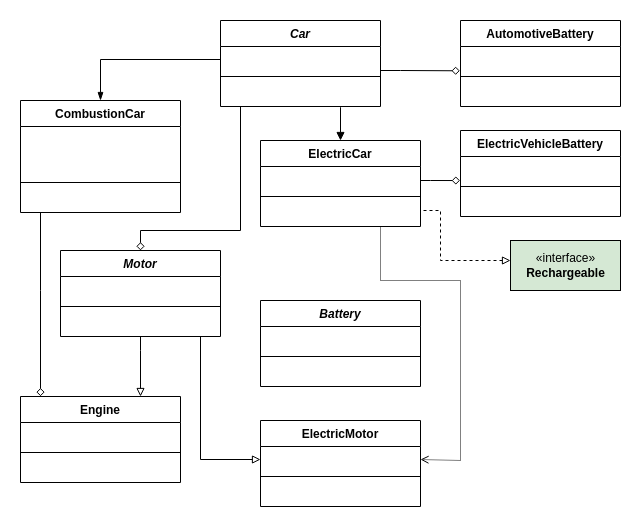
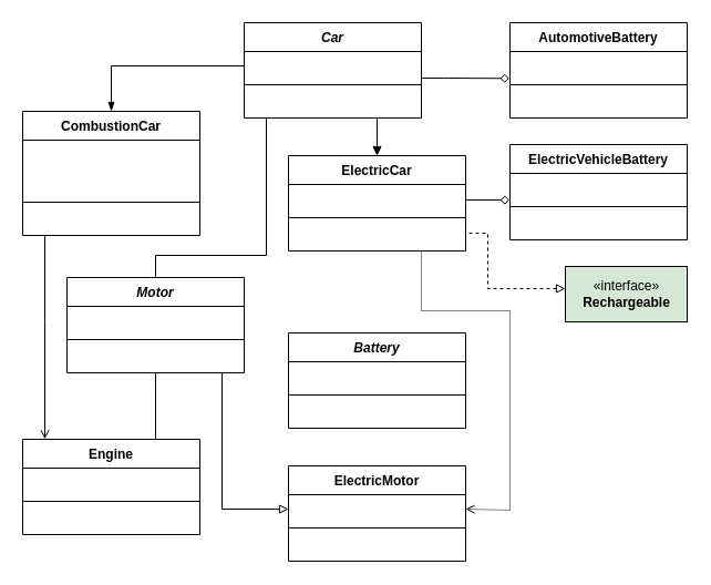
- <mxCell id="2" style="edgeStyle=orthogonalEdgeStyle;rounded=0;orthogonalLoop=1;jettySize=auto;html=1;entryX=0.5;entryY=0;entryDx=0;entryDy=0;endArrow=diamond;endFill=0;" edge="1" parent="1" source="4" target="14"><mxGeometry relative="1" as="geometry"><Array as="points"><mxPoint x="240" y="230" /><mxPoint x="140" y="230" /></Array></mxGeometry></mxCell>
+ <mxCell id="2" style="edgeStyle=orthogonalEdgeStyle;rounded=0;orthogonalLoop=1;jettySize=auto;html=1;entryX=0.5;entryY=0;entryDx=0;entryDy=0;endArrow=none;endFill=0;" edge="1" parent="1" source="4" target="14"><mxGeometry relative="1" as="geometry"><Array as="points"><mxPoint x="240" y="230" /><mxPoint x="140" y="230" /></Array></mxGeometry></mxCell>
- <mxCell id="13" style="edgeStyle=orthogonalEdgeStyle;rounded=0;orthogonalLoop=1;jettySize=auto;html=1;endArrow=block;endFill=0;" edge="1" parent="1" source="14" target="18"><mxGeometry relative="1" as="geometry"><mxPoint x="90" y="360" as="targetPoint" /><Array as="points"><mxPoint x="140" y="350" /><mxPoint x="140" y="350" /></Array></mxGeometry></mxCell>
+ <mxCell id="13" style="edgeStyle=orthogonalEdgeStyle;rounded=0;orthogonalLoop=1;jettySize=auto;html=1;endArrow=none;endFill=0;" edge="1" parent="1" source="14" target="18"><mxGeometry relative="1" as="geometry"><mxPoint x="90" y="360" as="targetPoint" /><Array as="points"><mxPoint x="140" y="350" /><mxPoint x="140" y="350" /></Array></mxGeometry></mxCell>
- <mxCell id="31" style="edgeStyle=orthogonalEdgeStyle;rounded=0;orthogonalLoop=1;jettySize=auto;html=1;endArrow=diamond;endFill=0;entryX=0.125;entryY=-0.002;entryDx=0;entryDy=0;entryPerimeter=0;" edge="1" parent="1" source="32" target="18"><mxGeometry relative="1" as="geometry"><mxPoint x="40" y="390" as="targetPoint" /><Array as="points"><mxPoint x="40" y="290" /><mxPoint x="40" y="290" /></Array></mxGeometry></mxCell>
+ <mxCell id="31" style="edgeStyle=orthogonalEdgeStyle;rounded=0;orthogonalLoop=1;jettySize=auto;html=1;endArrow=open;endFill=0;entryX=0.125;entryY=-0.002;entryDx=0;entryDy=0;entryPerimeter=0;" edge="1" parent="1" source="32" target="18"><mxGeometry relative="1" as="geometry"><mxPoint x="40" y="390" as="targetPoint" /><Array as="points"><mxPoint x="40" y="290" /><mxPoint x="40" y="290" /></Array></mxGeometry></mxCell>
